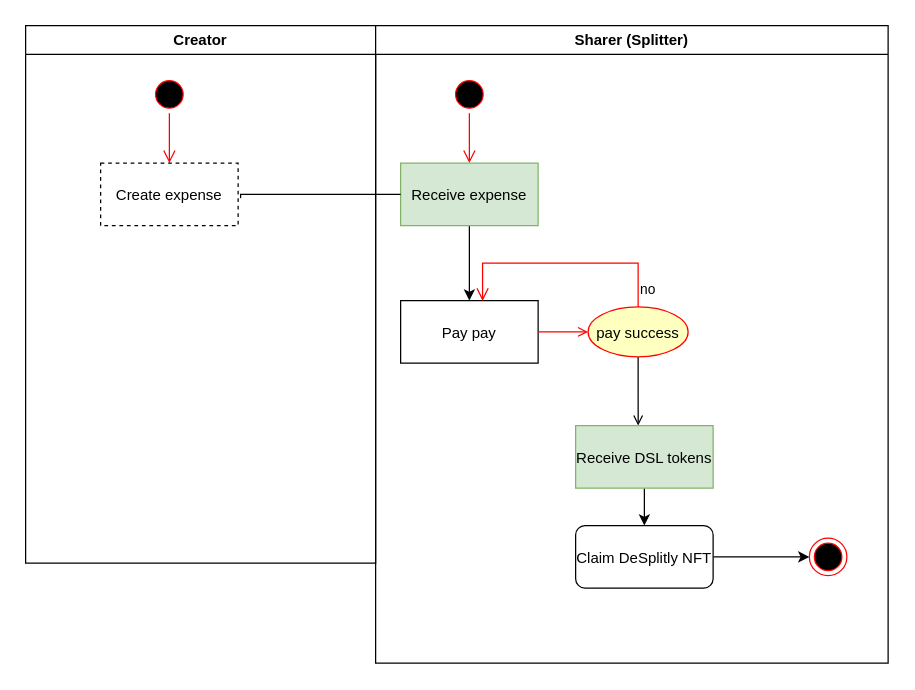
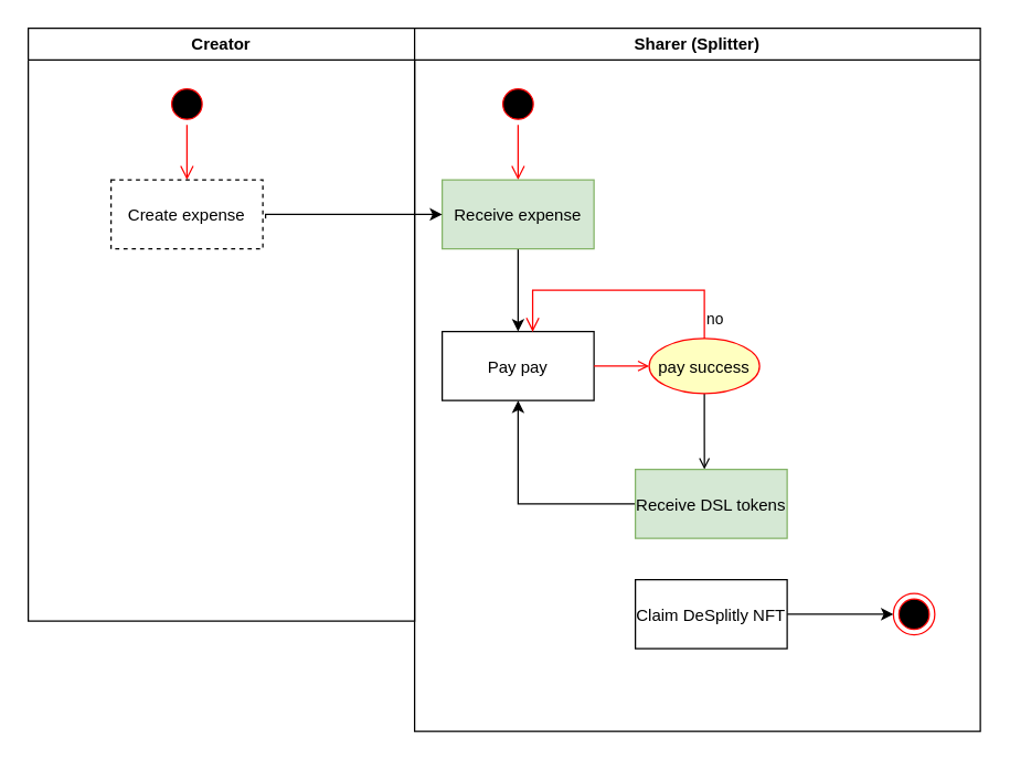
- <mxCell id="21" style="edgeStyle=orthogonalEdgeStyle;rounded=0;orthogonalLoop=1;jettySize=auto;html=1;entryX=0;entryY=0.5;entryDx=0;entryDy=0;entryPerimeter=0;exitX=1.018;exitY=0.56;exitDx=0;exitDy=0;exitPerimeter=0;endArrow=none;" parent="1" source="5" target="10" edge="1"><mxGeometry relative="1" as="geometry"><Array as="points"><mxPoint x="192" y="155" /></Array></mxGeometry></mxCell>
+ <mxCell id="21" style="edgeStyle=orthogonalEdgeStyle;rounded=0;orthogonalLoop=1;jettySize=auto;html=1;entryX=0;entryY=0.5;entryDx=0;entryDy=0;entryPerimeter=0;exitX=1.018;exitY=0.56;exitDx=0;exitDy=0;exitPerimeter=0;" parent="1" source="5" target="10" edge="1"><mxGeometry relative="1" as="geometry"><Array as="points"><mxPoint x="192" y="155" /></Array></mxGeometry></mxCell>
- <mxCell id="17" value="" style="edgeStyle=orthogonalEdgeStyle;rounded=0;orthogonalLoop=1;jettySize=auto;html=1;" edge="1" parent="6" source="18" target="20"><mxGeometry relative="1" as="geometry" /></mxCell>
+ <mxCell id="17" value="" style="edgeStyle=orthogonalEdgeStyle;rounded=0;orthogonalLoop=1;jettySize=auto;html=1;" edge="1" parent="6" source="18" target="11"><mxGeometry relative="1" as="geometry" /></mxCell>
- <mxCell id="20" value="Claim DeSplitly NFT" style="rounded=1;" vertex="1" parent="6"><mxGeometry x="160" y="400" width="110" height="50" as="geometry" /></mxCell>
+ <mxCell id="20" value="Claim DeSplitly NFT" style="" vertex="1" parent="6"><mxGeometry x="160" y="400" width="110" height="50" as="geometry" /></mxCell>
